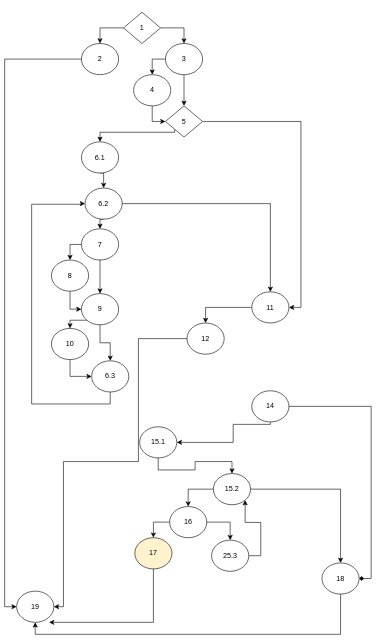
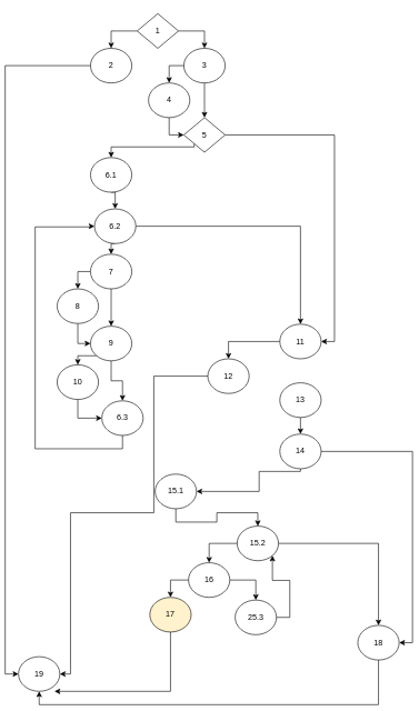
+ <mxCell id="38" value="13" style="ellipse;whiteSpace=wrap;html=1;" vertex="1" parent="1"><mxGeometry x="412" y="574" width="62" height="52" as="geometry" /></mxCell>
+ <mxCell id="37" style="edgeStyle=orthogonalEdgeStyle;rounded=0;orthogonalLoop=1;jettySize=auto;html=1;exitX=0.5;exitY=1;exitDx=0;exitDy=0;entryX=0.5;entryY=0;entryDx=0;entryDy=0;" edge="1" parent="1" source="38" target="41"><mxGeometry relative="1" as="geometry" /></mxCell>
- <mxCell id="40" style="edgeStyle=orthogonalEdgeStyle;rounded=0;orthogonalLoop=1;jettySize=auto;html=1;exitX=1;exitY=0.5;exitDx=0;exitDy=0;entryX=1;entryY=0.5;entryDx=0;entryDy=0;endArrow=diamond;" edge="1" parent="1" source="41" target="51"><mxGeometry relative="1" as="geometry" /></mxCell>
+ <mxCell id="40" style="edgeStyle=orthogonalEdgeStyle;rounded=0;orthogonalLoop=1;jettySize=auto;html=1;exitX=1;exitY=0.5;exitDx=0;exitDy=0;entryX=1;entryY=0.5;entryDx=0;entryDy=0;" edge="1" parent="1" source="41" target="51"><mxGeometry relative="1" as="geometry" /></mxCell>
